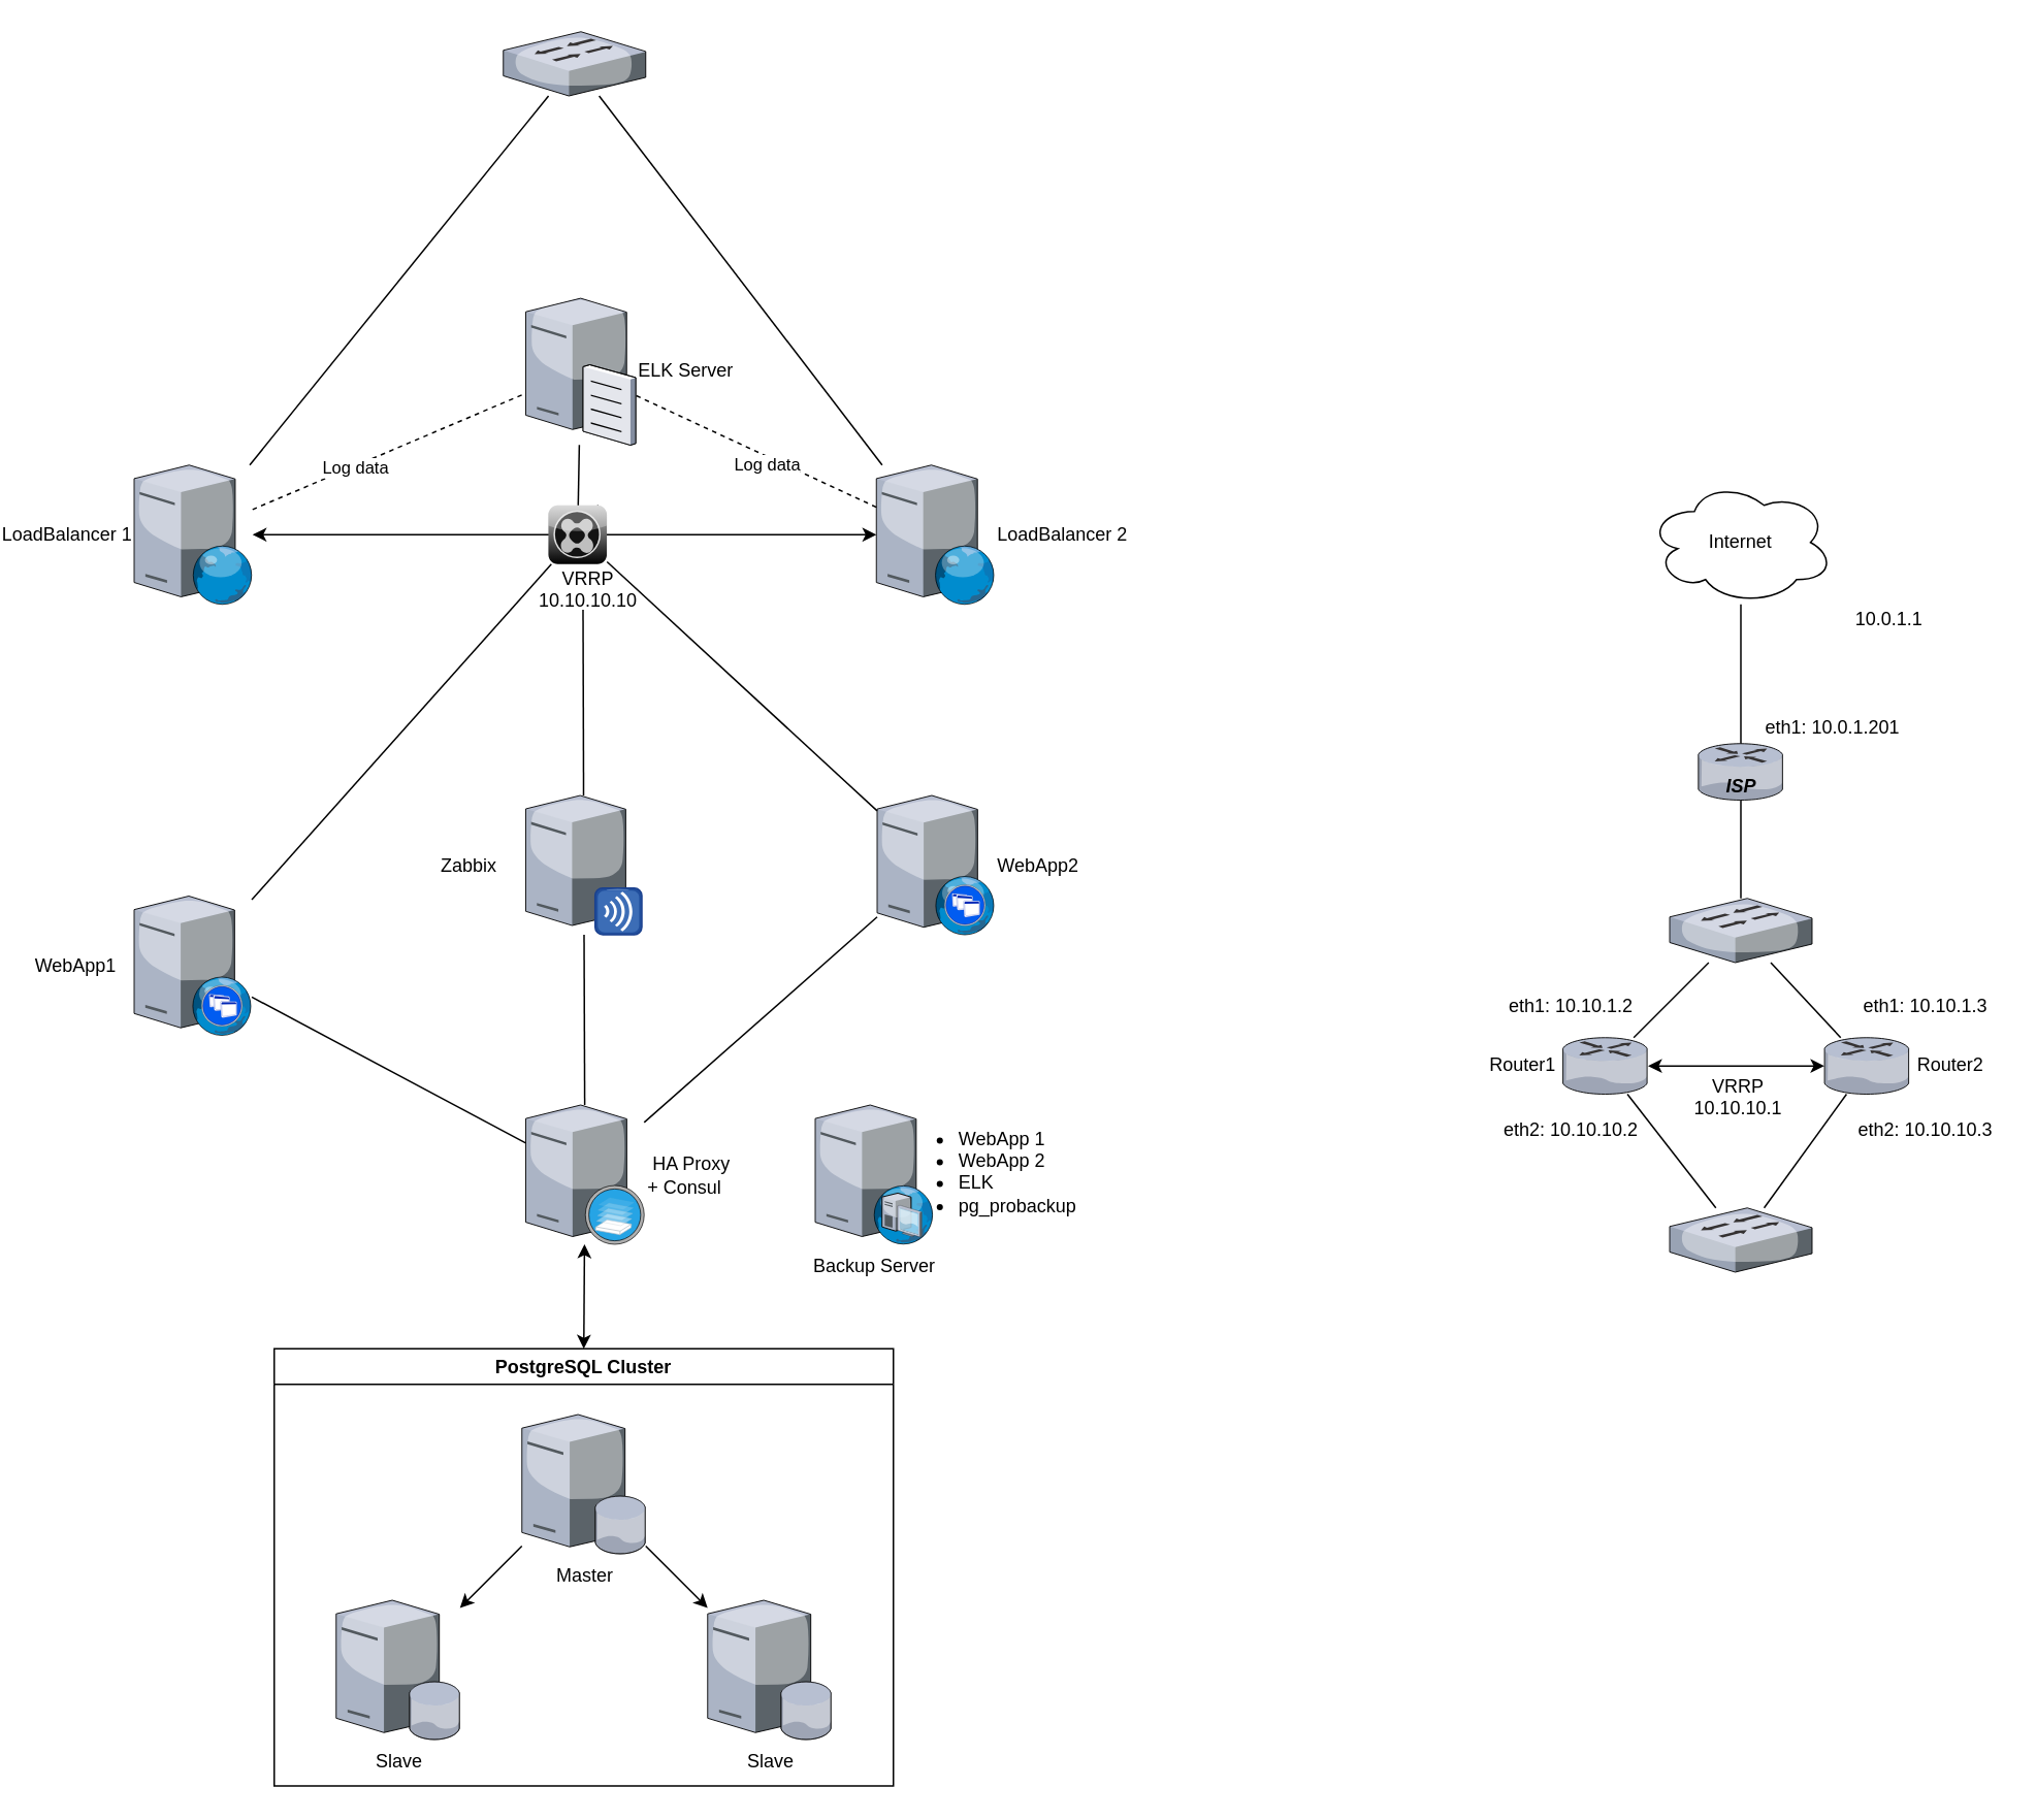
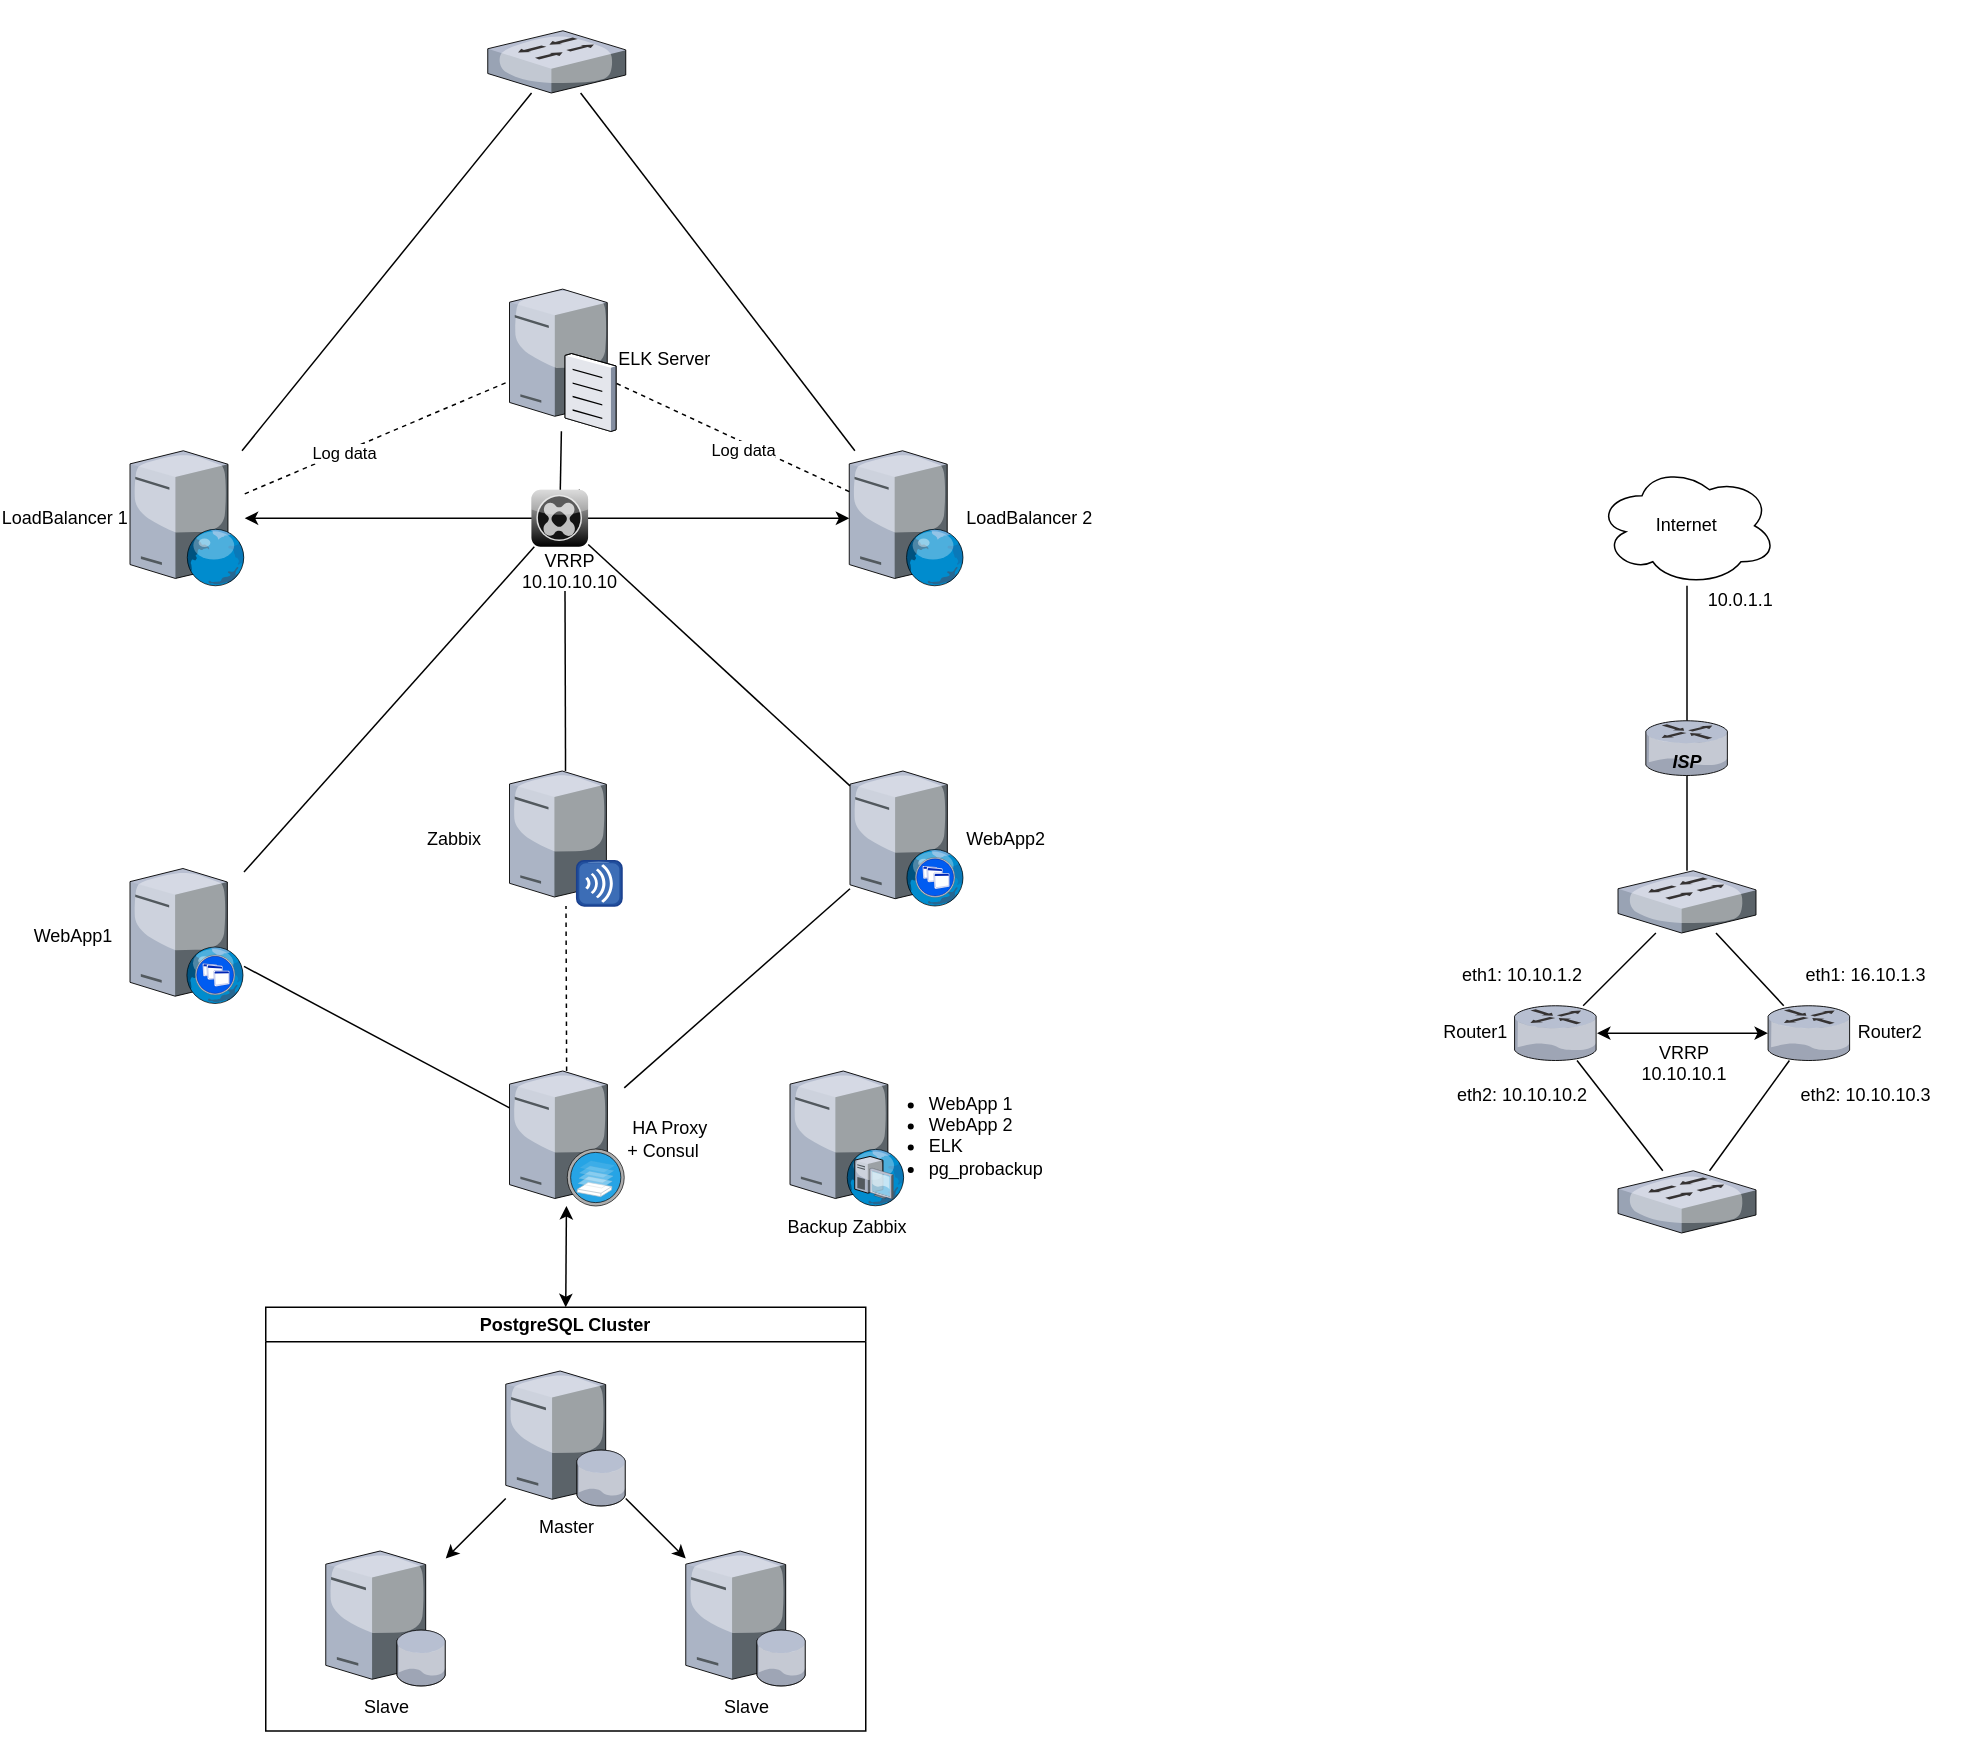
- <mxCell id="21" value="10.0.1.1" style="text;html=1;strokeColor=none;fillColor=none;align=center;verticalAlign=middle;whiteSpace=wrap;rounded=0;" parent="1" vertex="1"><mxGeometry x="1133.75" y="390" width="40" height="20" as="geometry" /></mxCell>
+ <mxCell id="21" value="10.0.1.1" style="text;html=1;strokeColor=none;fillColor=none;align=center;verticalAlign=middle;whiteSpace=wrap;rounded=0;" parent="1" vertex="1"><mxGeometry x="1073.75" y="390" width="40" height="20" as="geometry" /></mxCell>
- <mxCell id="20" value="eth1: 10.0.1.201" style="text;html=1;strokeColor=none;fillColor=none;align=center;verticalAlign=middle;whiteSpace=wrap;rounded=0;" parent="1" vertex="1"><mxGeometry x="1068" y="460" width="99" height="20" as="geometry" /></mxCell>
- <mxCell id="24" value="eth1: 10.10.1.3" style="text;html=1;strokeColor=none;fillColor=none;align=center;verticalAlign=middle;whiteSpace=wrap;rounded=0;" parent="1" vertex="1"><mxGeometry x="1128" y="640" width="99" height="20" as="geometry" /></mxCell>
+ <mxCell id="24" value="eth1: 16.10.1.3" style="text;html=1;strokeColor=none;fillColor=none;align=center;verticalAlign=middle;whiteSpace=wrap;rounded=0;" parent="1" vertex="1"><mxGeometry x="1128" y="640" width="99" height="20" as="geometry" /></mxCell>
- <mxCell id="40" value="" style="endArrow=none;html=1;" parent="1" source="8" target="12" edge="1"><mxGeometry width="50" height="50" relative="1" as="geometry"><mxPoint x="420" y="813.5" as="sourcePoint" /><mxPoint x="470" y="763.5" as="targetPoint" /></mxGeometry></mxCell>
+ <mxCell id="40" value="" style="endArrow=none;html=1;dashed=1;" parent="1" source="8" target="12" edge="1"><mxGeometry width="50" height="50" relative="1" as="geometry"><mxPoint x="420" y="813.5" as="sourcePoint" /><mxPoint x="470" y="763.5" as="targetPoint" /></mxGeometry></mxCell>
- <mxCell id="11" value="Backup Server" style="verticalLabelPosition=bottom;aspect=fixed;html=1;verticalAlign=top;strokeColor=none;align=center;outlineConnect=0;shape=mxgraph.citrix.dhcp_server;" parent="1" vertex="1"><mxGeometry x="460" y="713.5" width="76" height="90" as="geometry" /></mxCell>
+ <mxCell id="11" value="Backup Zabbix" style="verticalLabelPosition=bottom;aspect=fixed;html=1;verticalAlign=top;strokeColor=none;align=center;outlineConnect=0;shape=mxgraph.citrix.dhcp_server;" parent="1" vertex="1"><mxGeometry x="460" y="713.5" width="76" height="90" as="geometry" /></mxCell>
